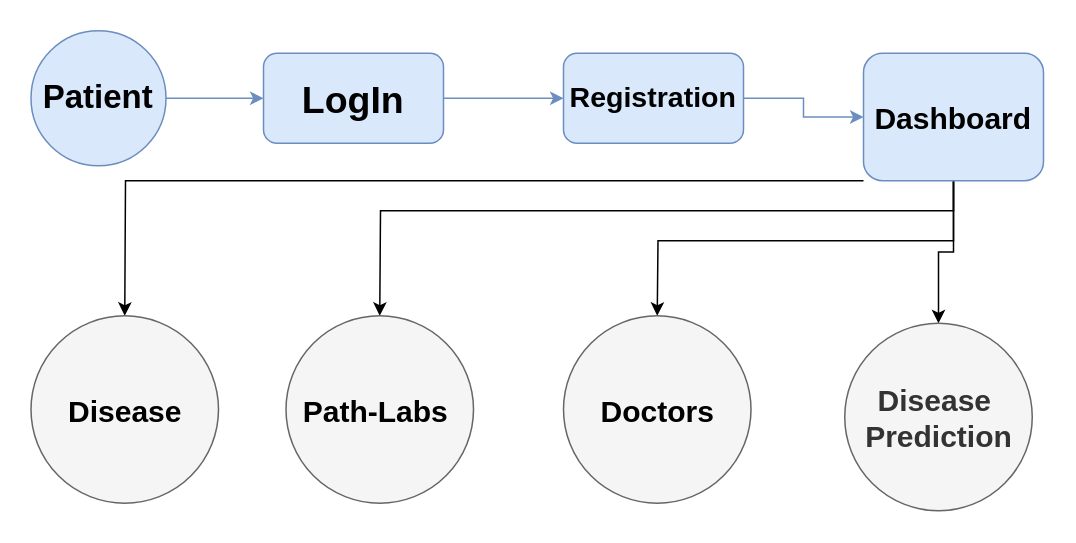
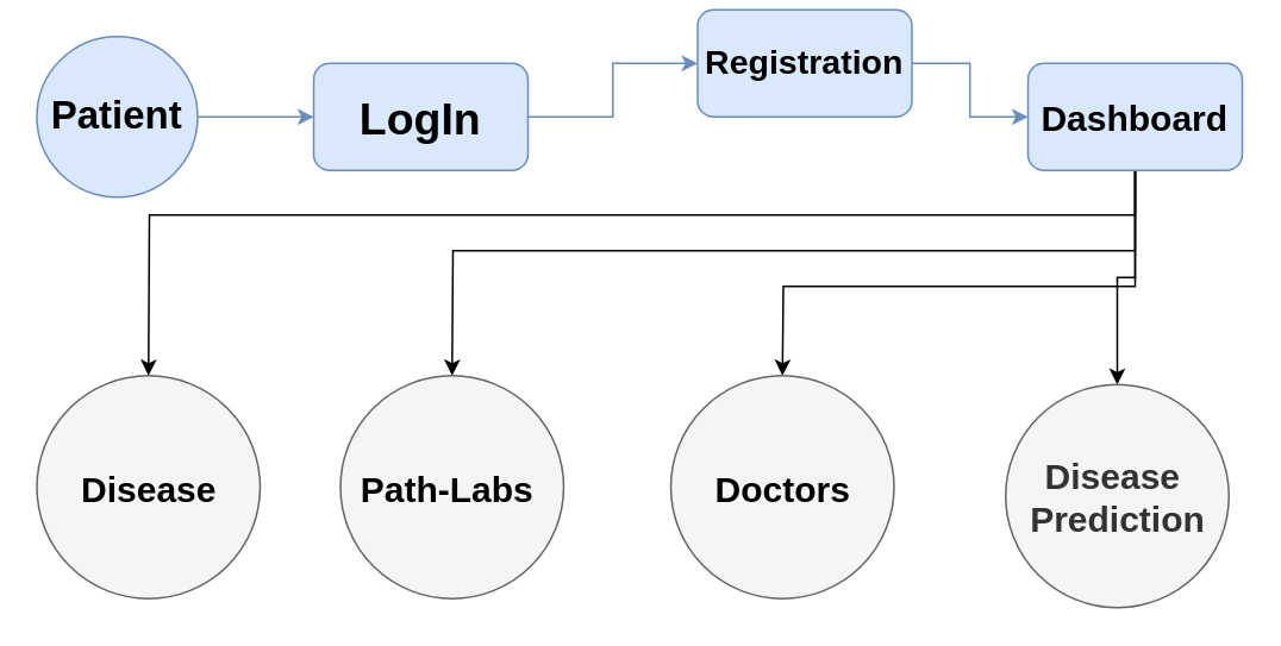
- <mxCell id="7" value="&lt;font style=&quot;font-size: 19px;&quot;&gt;&lt;b&gt;Registration&lt;/b&gt;&lt;/font&gt;" style="whiteSpace=wrap;html=1;rounded=1;fillColor=#dae8fc;strokeColor=#6c8ebf;" vertex="1" parent="1"><mxGeometry x="375" y="35" width="120" height="60" as="geometry" /></mxCell>
+ <mxCell id="7" value="&lt;font style=&quot;font-size: 19px;&quot;&gt;&lt;b&gt;Registration&lt;/b&gt;&lt;/font&gt;" style="whiteSpace=wrap;html=1;rounded=1;fillColor=#dae8fc;strokeColor=#6c8ebf;" vertex="1" parent="1"><mxGeometry x="390" y="5" width="120" height="60" as="geometry" /></mxCell>
- <mxCell id="12" value="&lt;font style=&quot;font-size: 20px;&quot;&gt;&lt;b&gt;Dashboard&lt;/b&gt;&lt;/font&gt;" style="rounded=1;whiteSpace=wrap;html=1;fillColor=#dae8fc;strokeColor=#6c8ebf;" vertex="1" parent="1"><mxGeometry x="575" y="35" width="120" height="85" as="geometry" /></mxCell>
+ <mxCell id="12" value="&lt;font style=&quot;font-size: 20px;&quot;&gt;&lt;b&gt;Dashboard&lt;/b&gt;&lt;/font&gt;" style="rounded=1;whiteSpace=wrap;html=1;fillColor=#dae8fc;strokeColor=#6c8ebf;" vertex="1" parent="1"><mxGeometry x="575" y="35" width="120" height="60" as="geometry" /></mxCell>
